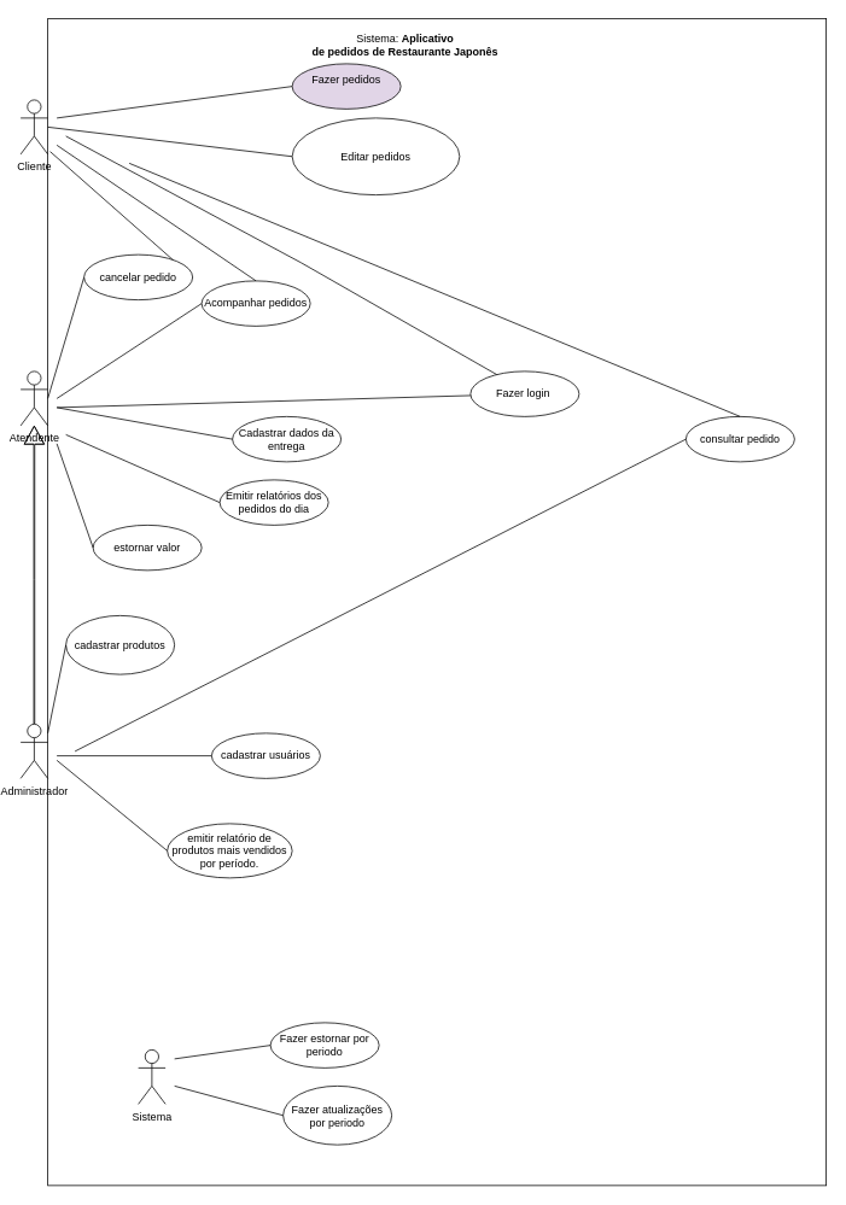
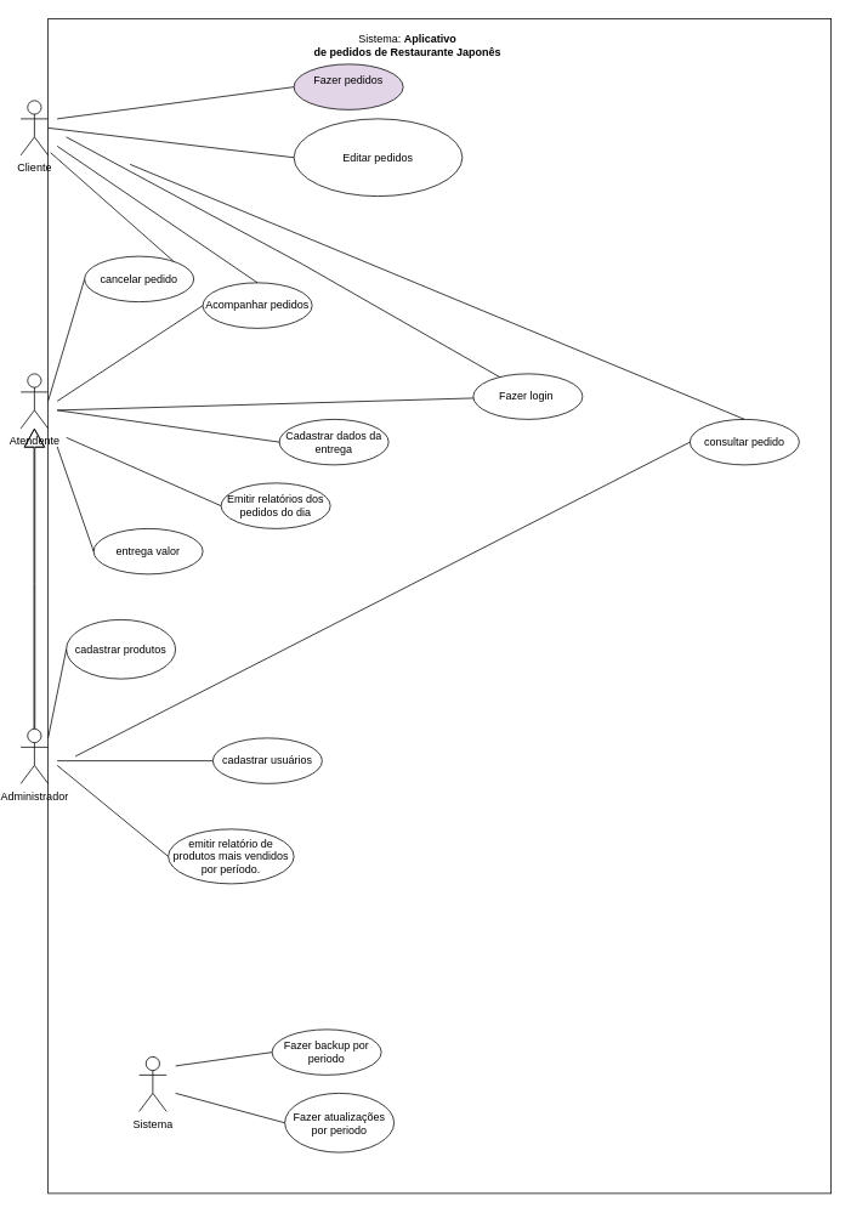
- <mxCell id="13" value="&lt;span style=&quot;line-height: 119%; font-family: Arial, sans-serif;&quot;&gt;Cadastrar dados da entrega&lt;/span&gt;" style="ellipse;whiteSpace=wrap;html=1;" parent="1" vertex="1"><mxGeometry x="254" y="460" width="120" height="50" as="geometry" /></mxCell>
+ <mxCell id="13" value="&lt;span style=&quot;line-height: 119%; font-family: Arial, sans-serif;&quot;&gt;Cadastrar dados da entrega&lt;/span&gt;" style="ellipse;whiteSpace=wrap;html=1;" parent="1" vertex="1"><mxGeometry x="304" y="460" width="120" height="50" as="geometry" /></mxCell>
- <mxCell id="14" value="&lt;span style=&quot;line-height: 119%; font-family: Arial, sans-serif;&quot;&gt;estornar valor&lt;/span&gt;" style="ellipse;whiteSpace=wrap;html=1;" parent="1" vertex="1"><mxGeometry x="100" y="580" width="120" height="50" as="geometry" /></mxCell>
+ <mxCell id="14" value="&lt;span style=&quot;line-height: 119%; font-family: Arial, sans-serif;&quot;&gt;entrega valor&lt;/span&gt;" style="ellipse;whiteSpace=wrap;html=1;" parent="1" vertex="1"><mxGeometry x="100" y="580" width="120" height="50" as="geometry" /></mxCell>
- <mxCell id="26" value="&lt;p style=&quot;margin-left:0cm;text-indent:0cm&quot; class=&quot;MsoNormal&quot;&gt;&lt;font face=&quot;Arial, sans-serif&quot;&gt;Fazer estornar por periodo&lt;/font&gt;&lt;/p&gt;" style="ellipse;whiteSpace=wrap;html=1;" parent="1" vertex="1"><mxGeometry x="296" y="1130" width="120" height="50" as="geometry" /></mxCell>
+ <mxCell id="26" value="&lt;p style=&quot;margin-left:0cm;text-indent:0cm&quot; class=&quot;MsoNormal&quot;&gt;&lt;font face=&quot;Arial, sans-serif&quot;&gt;Fazer backup por periodo&lt;/font&gt;&lt;/p&gt;" style="ellipse;whiteSpace=wrap;html=1;" parent="1" vertex="1"><mxGeometry x="296" y="1130" width="120" height="50" as="geometry" /></mxCell>
